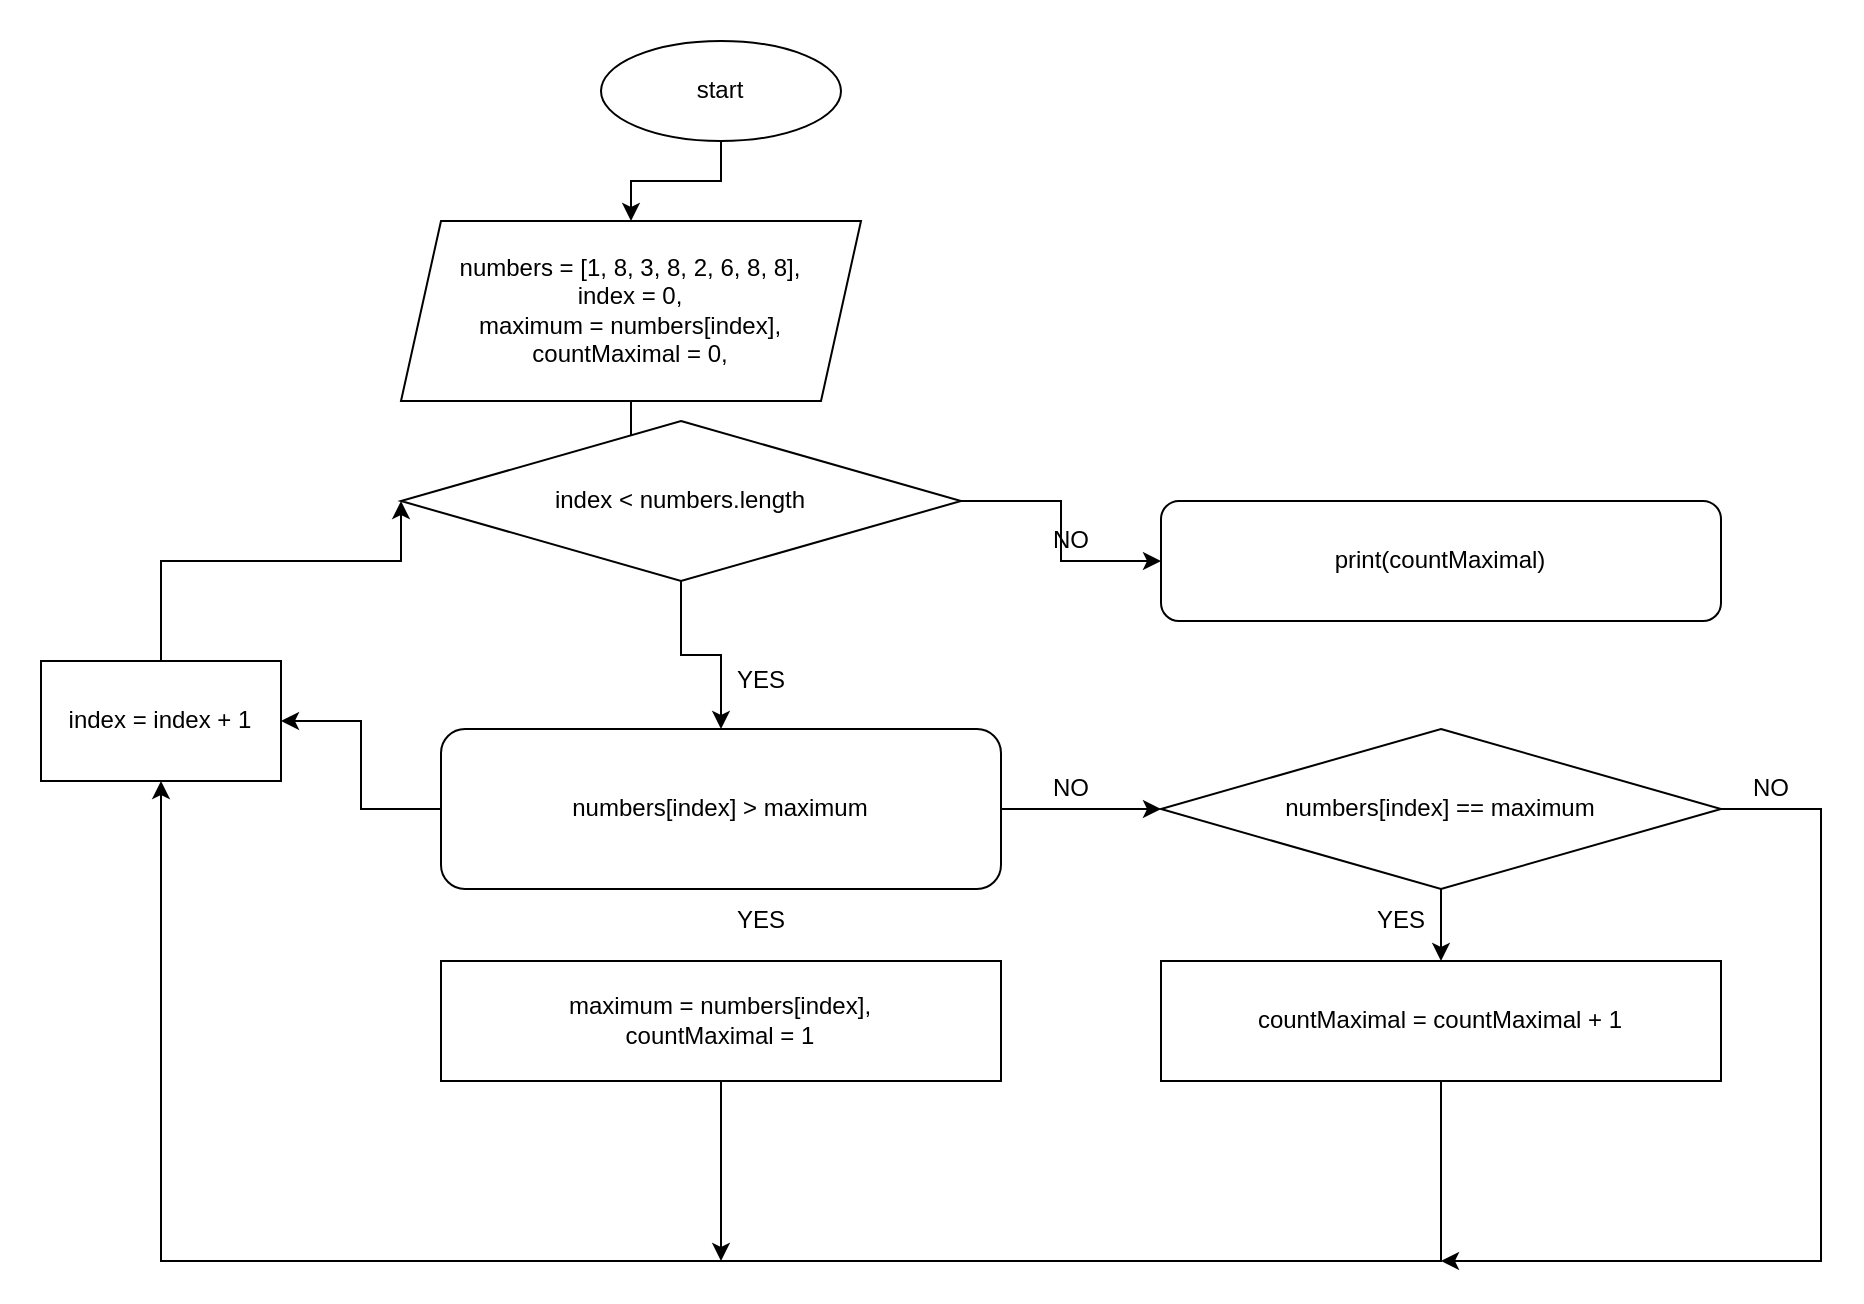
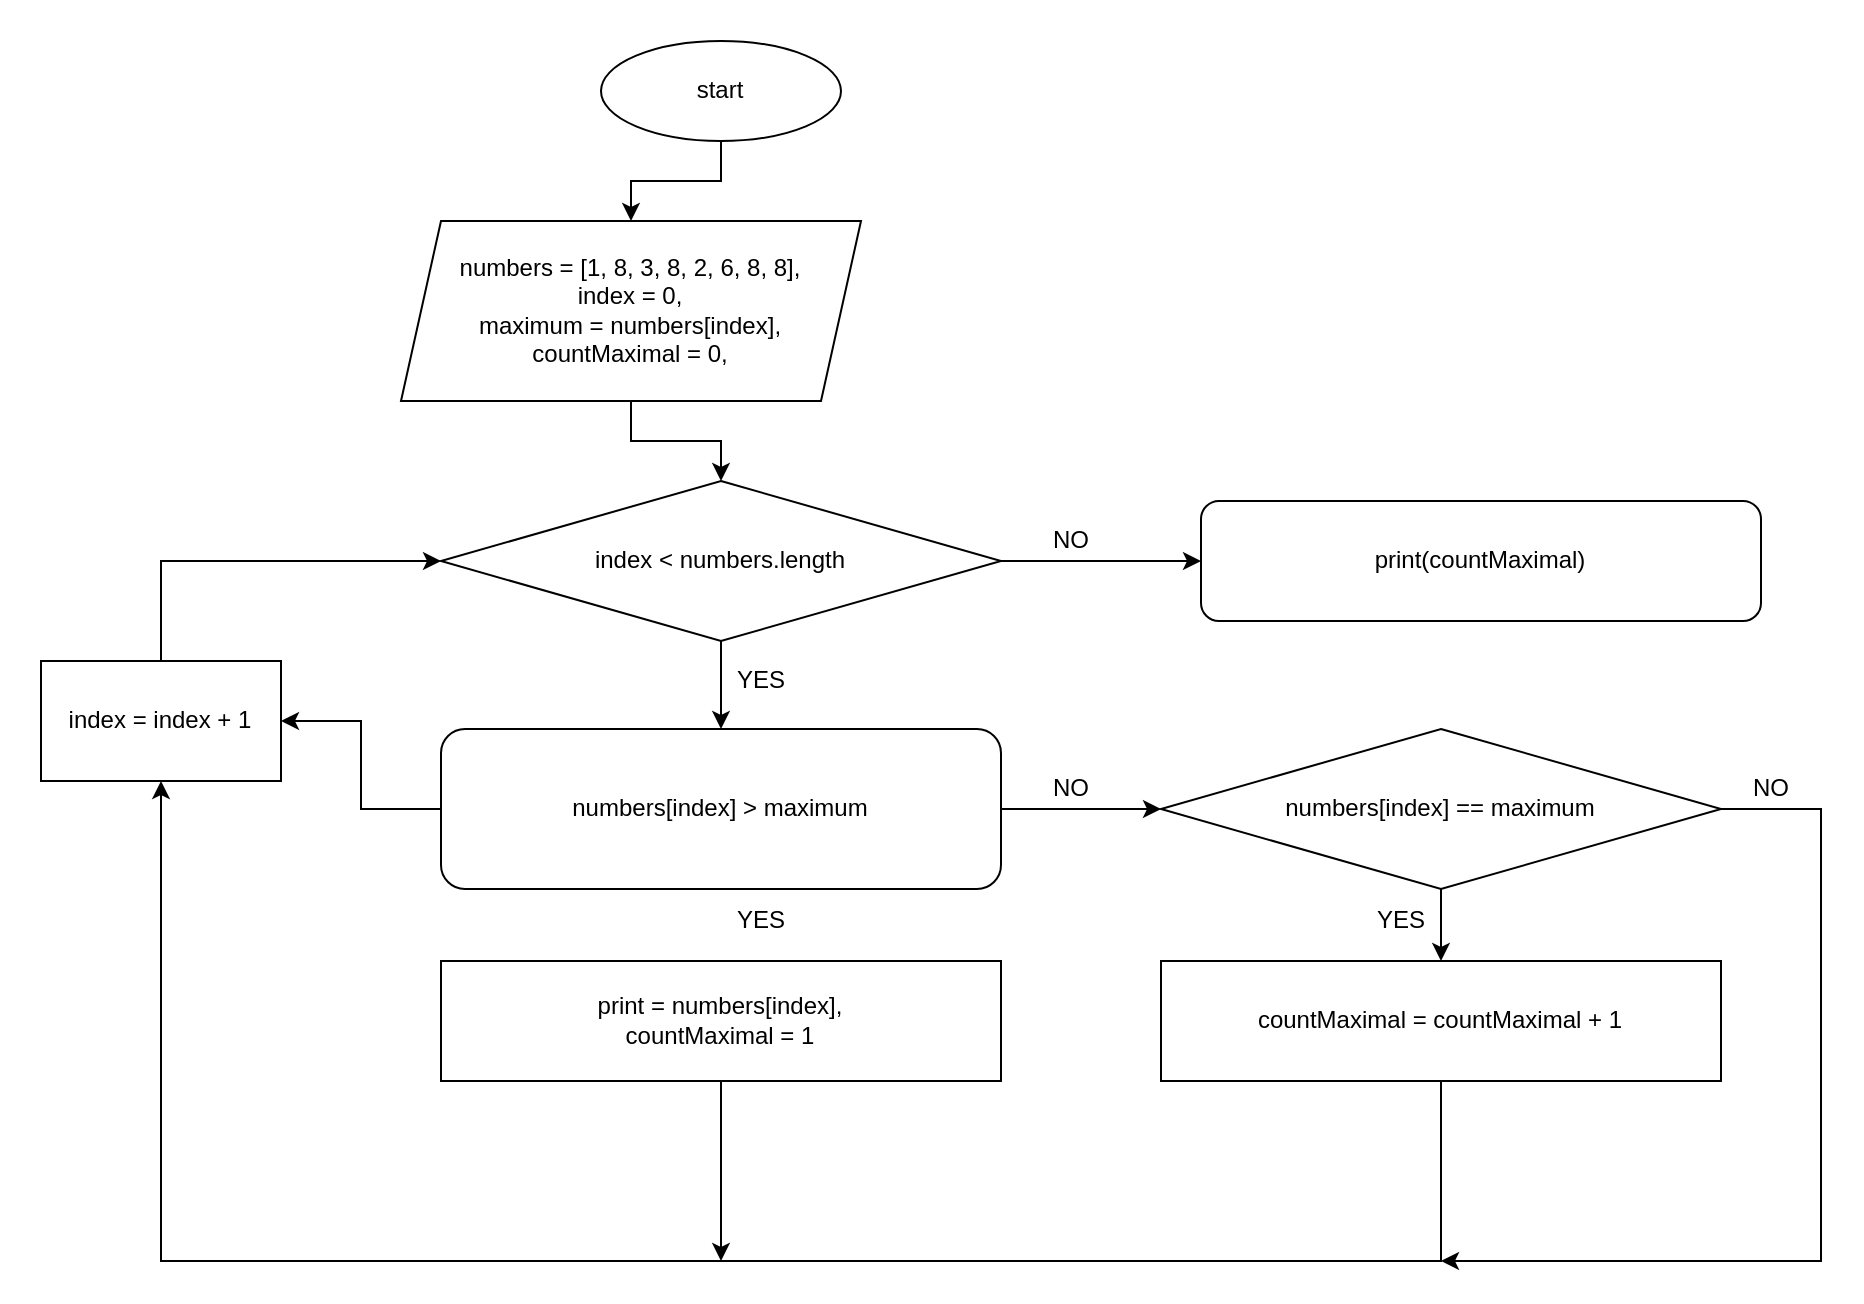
- <mxCell id="8" value="index &amp;lt; numbers.length" style="rhombus;whiteSpace=wrap;html=1;" vertex="1" parent="1"><mxGeometry x="200" y="210" width="280" height="80" as="geometry" /></mxCell>
+ <mxCell id="8" value="index &amp;lt; numbers.length" style="rhombus;whiteSpace=wrap;html=1;" vertex="1" parent="1"><mxGeometry x="220" y="240" width="280" height="80" as="geometry" /></mxCell>
- <mxCell id="9" value="print(countMaximal)" style="rounded=1;whiteSpace=wrap;html=1;" vertex="1" parent="1"><mxGeometry x="580" y="250" width="280" height="60" as="geometry" /></mxCell>
+ <mxCell id="9" value="print(countMaximal)" style="rounded=1;whiteSpace=wrap;html=1;" vertex="1" parent="1"><mxGeometry x="600" y="250" width="280" height="60" as="geometry" /></mxCell>
- <mxCell id="14" value="maximum = numbers[index],&lt;br&gt;countMaximal = 1" style="whiteSpace=wrap;html=1;" vertex="1" parent="1"><mxGeometry x="220" y="480" width="280" height="60" as="geometry" /></mxCell>
+ <mxCell id="14" value="print = numbers[index],&lt;br&gt;countMaximal = 1" style="whiteSpace=wrap;html=1;" vertex="1" parent="1"><mxGeometry x="220" y="480" width="280" height="60" as="geometry" /></mxCell>
